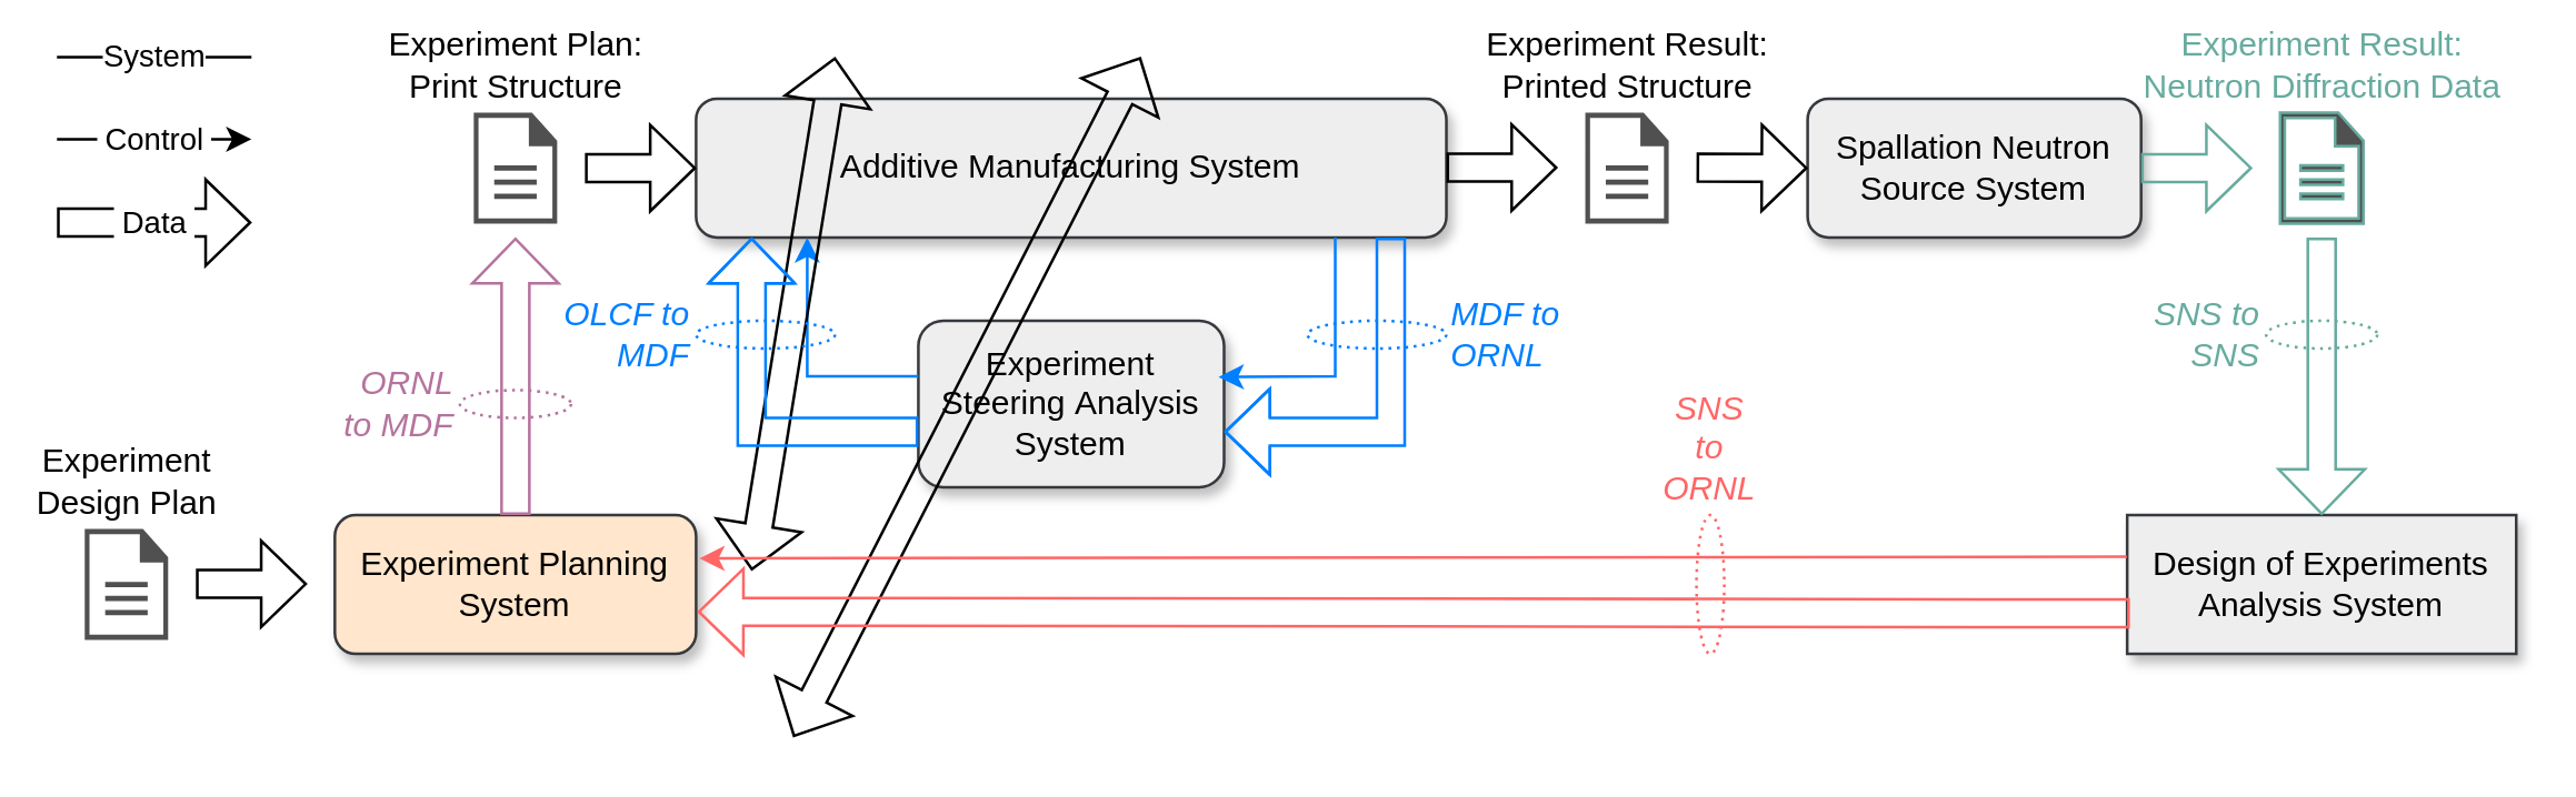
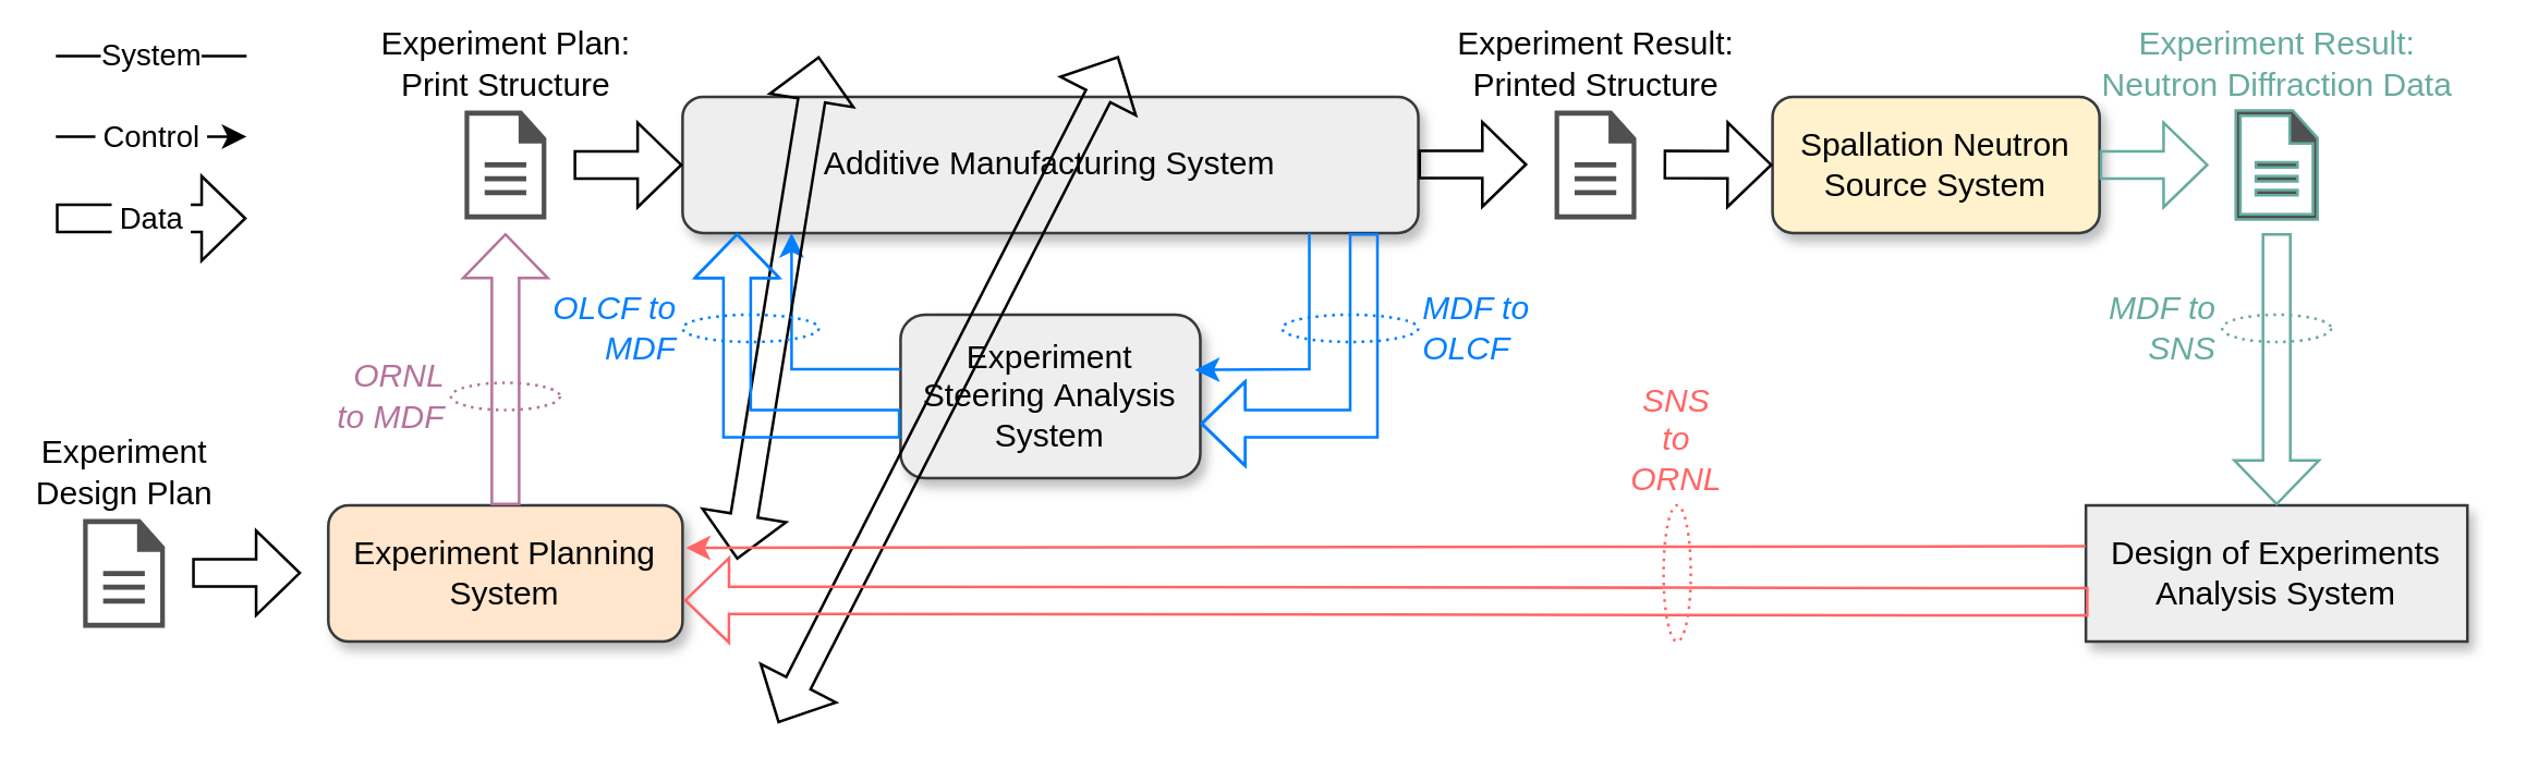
- <mxCell id="5" value="Spallation Neutron Source System" style="rounded=1;whiteSpace=wrap;html=1;fillColor=#eeeeee;verticalAlign=middle;shadow=1;strokeColor=#36393d;" parent="1" vertex="1"><mxGeometry x="650" y="35" width="120" height="50" as="geometry" /></mxCell>
+ <mxCell id="5" value="Spallation Neutron Source System" style="rounded=1;whiteSpace=wrap;html=1;fillColor=#fff2cc;verticalAlign=middle;shadow=1;strokeColor=#36393d;" parent="1" vertex="1"><mxGeometry x="650" y="35" width="120" height="50" as="geometry" /></mxCell>
- <mxCell id="28" value="MDF to ORNL" style="ellipse;whiteSpace=wrap;html=1;fillColor=none;labelPosition=right;verticalLabelPosition=middle;align=left;verticalAlign=middle;dashed=1;dashPattern=1 2;fontStyle=2;strokeColor=#007FFF;fontColor=#007FFF;" parent="1" vertex="1"><mxGeometry x="470" y="115" width="50" height="10" as="geometry" /></mxCell>
+ <mxCell id="28" value="MDF to OLCF" style="ellipse;whiteSpace=wrap;html=1;fillColor=none;labelPosition=right;verticalLabelPosition=middle;align=left;verticalAlign=middle;dashed=1;dashPattern=1 2;fontStyle=2;strokeColor=#007FFF;fontColor=#007FFF;" parent="1" vertex="1"><mxGeometry x="470" y="115" width="50" height="10" as="geometry" /></mxCell>
- <mxCell id="30" value="SNS to SNS" style="ellipse;whiteSpace=wrap;html=1;fillColor=none;labelPosition=left;verticalLabelPosition=middle;align=right;verticalAlign=middle;dashed=1;dashPattern=1 2;fontStyle=2;strokeColor=#67AB9F;fontColor=#67AB9F;" parent="1" vertex="1"><mxGeometry x="815" y="115" width="40" height="10" as="geometry" /></mxCell>
+ <mxCell id="30" value="MDF to SNS" style="ellipse;whiteSpace=wrap;html=1;fillColor=none;labelPosition=left;verticalLabelPosition=middle;align=right;verticalAlign=middle;dashed=1;dashPattern=1 2;fontStyle=2;strokeColor=#67AB9F;fontColor=#67AB9F;" parent="1" vertex="1"><mxGeometry x="815" y="115" width="40" height="10" as="geometry" /></mxCell>
